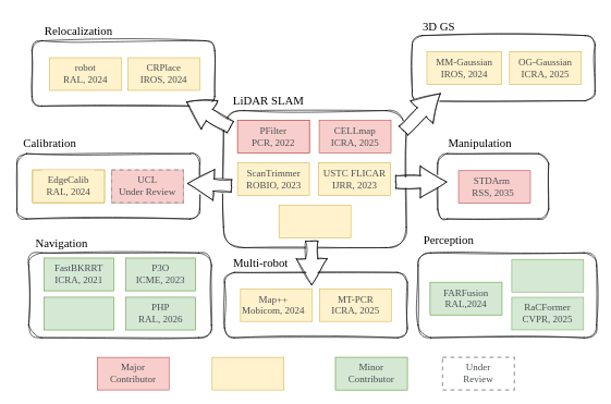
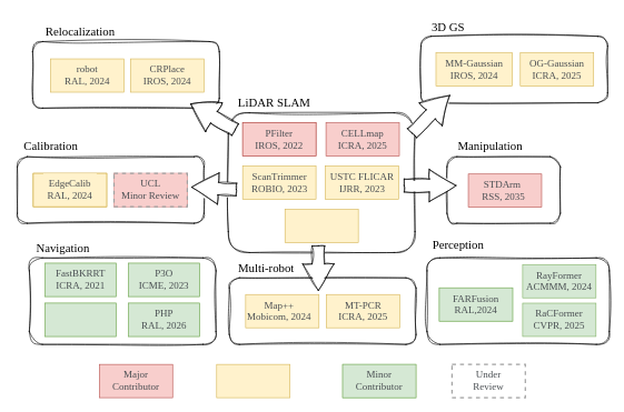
- <mxCell id="38" value="&lt;span style=&quot;color: rgb(73, 78, 82); font-size: 15px; font-style: normal; font-variant-ligatures: normal; font-variant-caps: normal; font-weight: 400; letter-spacing: normal; orphans: 3; text-indent: 0px; text-transform: none; widows: 3; word-spacing: 0px; -webkit-text-stroke-width: 0px; white-space: normal; text-decoration-thickness: initial; text-decoration-style: initial; text-decoration-color: initial; float: none; display: inline !important;&quot;&gt;&lt;font face=&quot;Times New Roman&quot;&gt;PFilter&lt;/font&gt;&lt;/span&gt;&lt;div&gt;&lt;span style=&quot;color: rgb(73, 78, 82); font-size: 15px; font-style: normal; font-variant-ligatures: normal; font-variant-caps: normal; font-weight: 400; letter-spacing: normal; orphans: 3; text-indent: 0px; text-transform: none; widows: 3; word-spacing: 0px; -webkit-text-stroke-width: 0px; white-space: normal; text-decoration-thickness: initial; text-decoration-style: initial; text-decoration-color: initial; float: none; display: inline !important;&quot;&gt;&lt;font face=&quot;Times New Roman&quot;&gt;PCR, 2022&lt;/font&gt;&lt;/span&gt;&lt;/div&gt;" style="text;whiteSpace=wrap;html=1;align=center;labelBackgroundColor=none;" parent="1" vertex="1"><mxGeometry x="378" y="184" width="80" height="40" as="geometry" /></mxCell>
+ <mxCell id="38" value="&lt;span style=&quot;color: rgb(73, 78, 82); font-size: 15px; font-style: normal; font-variant-ligatures: normal; font-variant-caps: normal; font-weight: 400; letter-spacing: normal; orphans: 3; text-indent: 0px; text-transform: none; widows: 3; word-spacing: 0px; -webkit-text-stroke-width: 0px; white-space: normal; text-decoration-thickness: initial; text-decoration-style: initial; text-decoration-color: initial; float: none; display: inline !important;&quot;&gt;&lt;font face=&quot;Times New Roman&quot;&gt;PFilter&lt;/font&gt;&lt;/span&gt;&lt;div&gt;&lt;span style=&quot;color: rgb(73, 78, 82); font-size: 15px; font-style: normal; font-variant-ligatures: normal; font-variant-caps: normal; font-weight: 400; letter-spacing: normal; orphans: 3; text-indent: 0px; text-transform: none; widows: 3; word-spacing: 0px; -webkit-text-stroke-width: 0px; white-space: normal; text-decoration-thickness: initial; text-decoration-style: initial; text-decoration-color: initial; float: none; display: inline !important;&quot;&gt;&lt;font face=&quot;Times New Roman&quot;&gt;IROS, 2022&lt;/font&gt;&lt;/span&gt;&lt;/div&gt;" style="text;whiteSpace=wrap;html=1;align=center;labelBackgroundColor=none;" parent="1" vertex="1"><mxGeometry x="378" y="184" width="80" height="40" as="geometry" /></mxCell>
- <mxCell id="40" value="&lt;div style=&quot;orphans: 3; widows: 3;&quot;&gt;&lt;font face=&quot;Times New Roman&quot; color=&quot;#494e52&quot;&gt;&lt;span style=&quot;font-size: 15px;&quot;&gt;UCL&lt;/span&gt;&lt;/font&gt;&lt;/div&gt;&lt;div style=&quot;orphans: 3; widows: 3;&quot;&gt;&lt;font face=&quot;Times New Roman&quot; color=&quot;#494e52&quot;&gt;&lt;span style=&quot;font-size: 15px;&quot;&gt;Under Review&lt;/span&gt;&lt;/font&gt;&lt;/div&gt;" style="text;whiteSpace=wrap;html=1;align=center;labelBackgroundColor=none;" parent="39" vertex="1"><mxGeometry x="-5" width="120" height="40" as="geometry" /></mxCell>
+ <mxCell id="40" value="&lt;div style=&quot;orphans: 3; widows: 3;&quot;&gt;&lt;font face=&quot;Times New Roman&quot; color=&quot;#494e52&quot;&gt;&lt;span style=&quot;font-size: 15px;&quot;&gt;UCL&lt;/span&gt;&lt;/font&gt;&lt;/div&gt;&lt;div style=&quot;orphans: 3; widows: 3;&quot;&gt;&lt;font face=&quot;Times New Roman&quot; color=&quot;#494e52&quot;&gt;&lt;span style=&quot;font-size: 15px;&quot;&gt;Minor Review&lt;/span&gt;&lt;/font&gt;&lt;/div&gt;" style="text;whiteSpace=wrap;html=1;align=center;labelBackgroundColor=none;" parent="39" vertex="1"><mxGeometry x="-5" width="120" height="40" as="geometry" /></mxCell>
+ <mxCell id="31" value="&lt;div style=&quot;orphans: 3; widows: 3;&quot;&gt;&lt;font face=&quot;Times New Roman&quot; color=&quot;#494e52&quot;&gt;&lt;span style=&quot;font-size: 15px;&quot;&gt;RayFormer&lt;/span&gt;&lt;/font&gt;&lt;/div&gt;&lt;div&gt;&lt;span style=&quot;color: rgb(73, 78, 82); font-size: 15px; font-style: normal; font-variant-ligatures: normal; font-variant-caps: normal; font-weight: 400; letter-spacing: normal; orphans: 3; text-indent: 0px; text-transform: none; widows: 3; word-spacing: 0px; -webkit-text-stroke-width: 0px; white-space: normal; text-decoration-thickness: initial; text-decoration-style: initial; text-decoration-color: initial; float: none; display: inline !important;&quot;&gt;&lt;font face=&quot;Times New Roman&quot;&gt;ACMMM, 2024&lt;/font&gt;&lt;/span&gt;&lt;/div&gt;" style="text;whiteSpace=wrap;html=1;align=center;fillColor=none;strokeColor=none;labelBackgroundColor=none;" parent="30" vertex="1"><mxGeometry width="110" height="40" as="geometry" /></mxCell>
